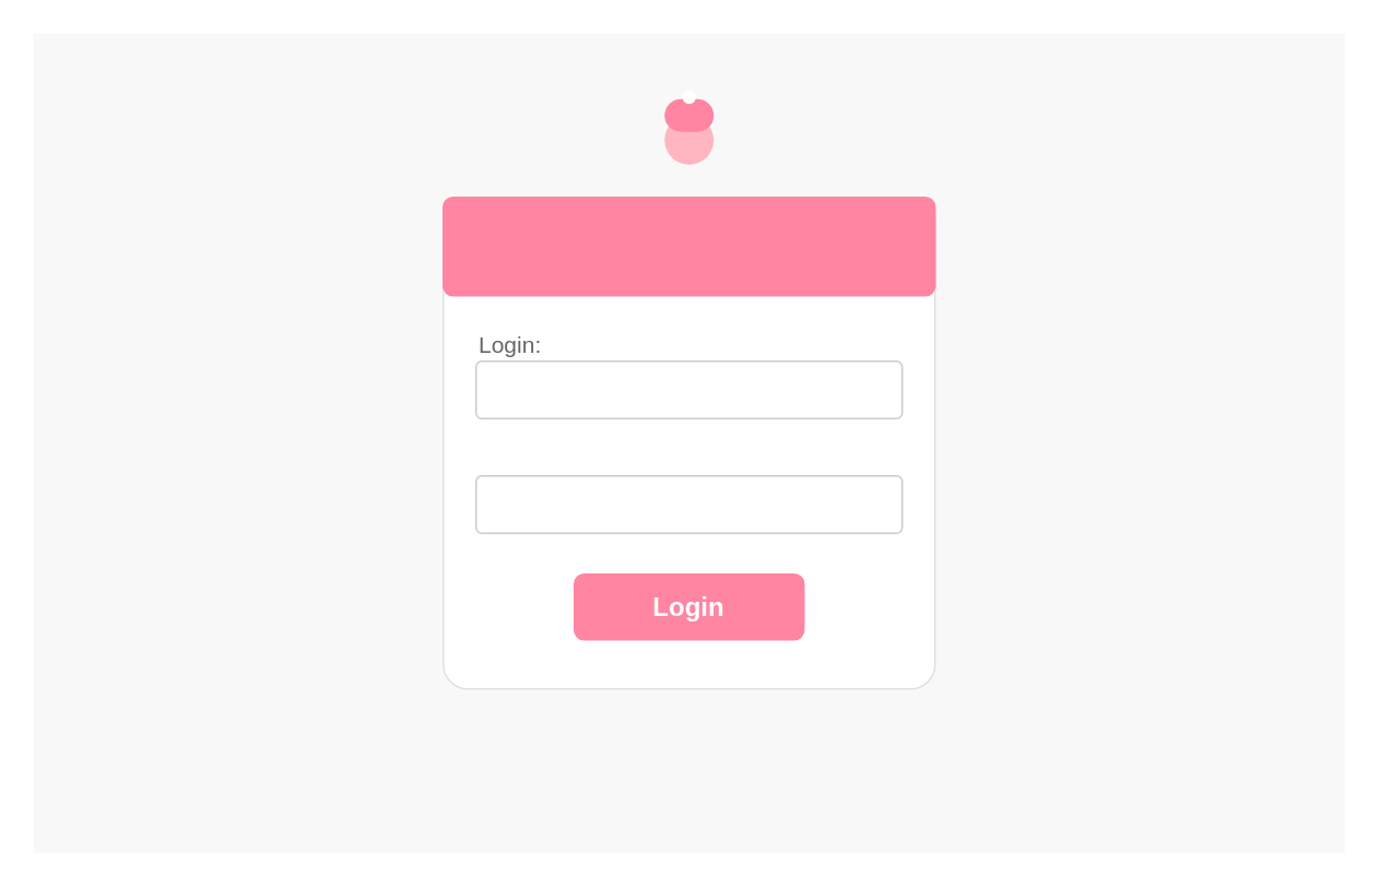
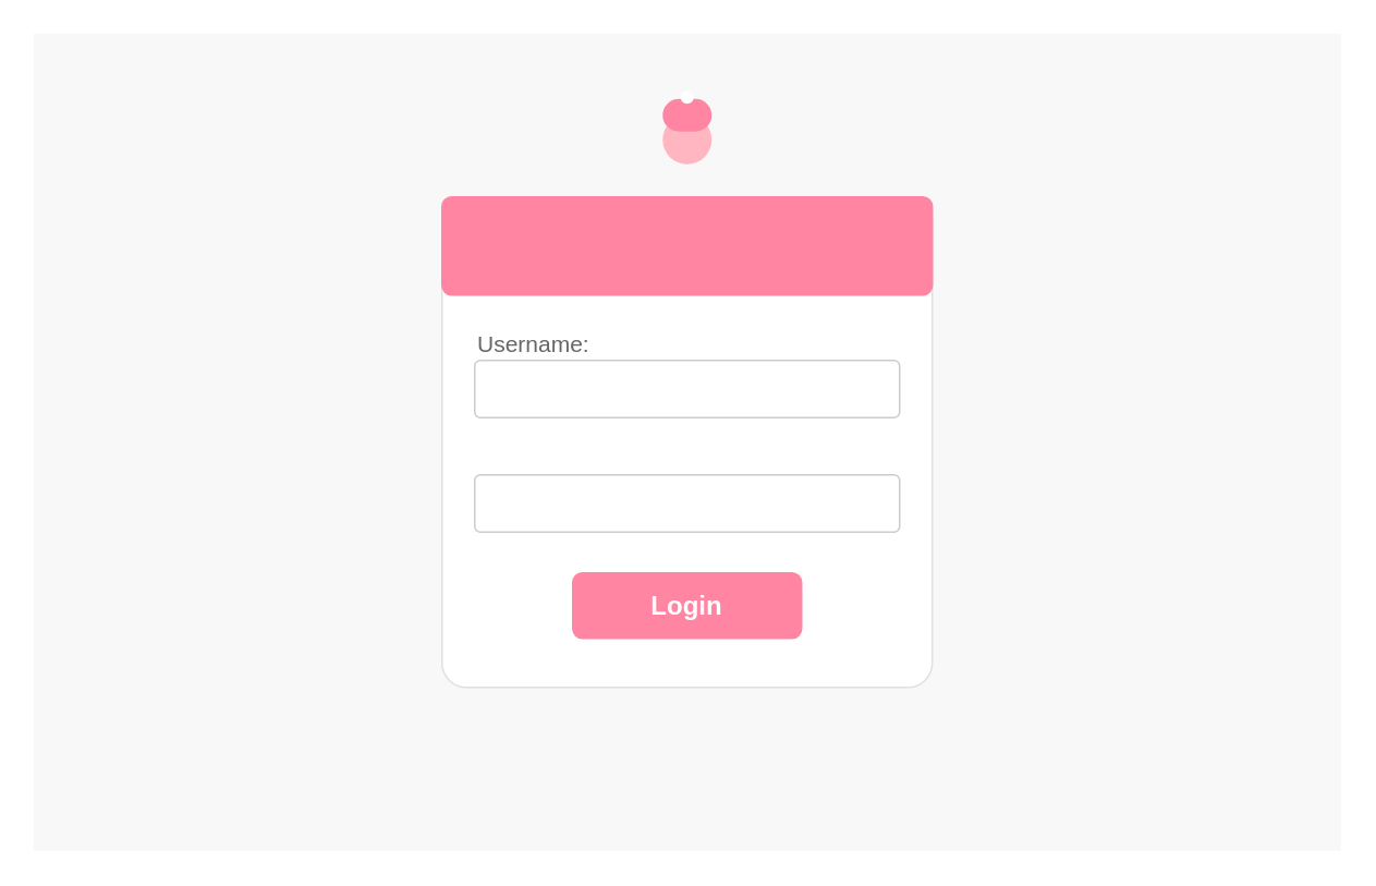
- <mxCell id="5" value="Login:" style="text;html=1;strokeColor=none;fillColor=none;align=left;verticalAlign=middle;whiteSpace=wrap;rounded=0;fontColor=#666666;fontSize=14;" vertex="1" parent="1"><mxGeometry x="290" y="200" width="100" height="20" as="geometry" /></mxCell>
+ <mxCell id="5" value="Username:" style="text;html=1;strokeColor=none;fillColor=none;align=left;verticalAlign=middle;whiteSpace=wrap;rounded=0;fontColor=#666666;fontSize=14;" vertex="1" parent="1"><mxGeometry x="290" y="200" width="100" height="20" as="geometry" /></mxCell>
